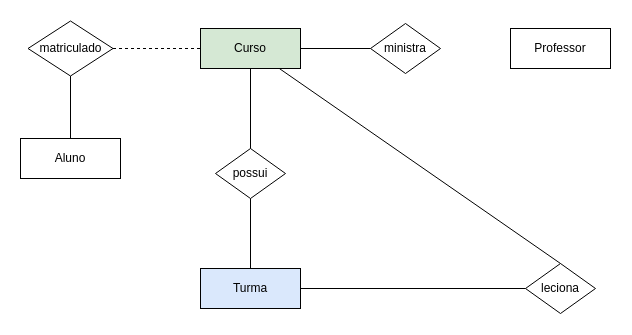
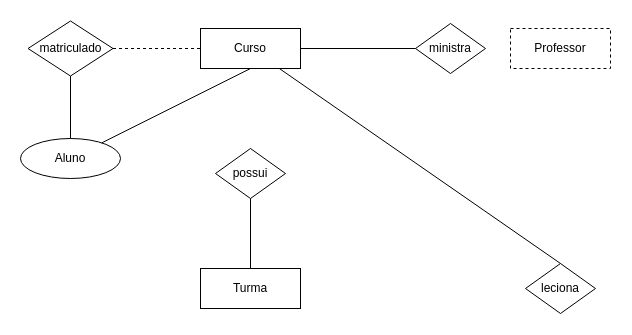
- <mxCell id="3" value="Curso" style="whiteSpace=wrap;html=1;align=center;fillColor=#d5e8d4;" vertex="1" parent="1"><mxGeometry x="200" y="28" width="100" height="40" as="geometry" /></mxCell>
+ <mxCell id="3" value="Curso" style="whiteSpace=wrap;html=1;align=center;" vertex="1" parent="1"><mxGeometry x="200" y="28" width="100" height="40" as="geometry" /></mxCell>
- <mxCell id="6" value="ministra" style="shape=rhombus;perimeter=rhombusPerimeter;whiteSpace=wrap;html=1;align=center;" vertex="1" parent="1"><mxGeometry x="370" y="23" width="70" height="50" as="geometry" /></mxCell>
+ <mxCell id="6" value="ministra" style="shape=rhombus;perimeter=rhombusPerimeter;whiteSpace=wrap;html=1;align=center;" vertex="1" parent="1"><mxGeometry x="415" y="23" width="70" height="50" as="geometry" /></mxCell>
- <mxCell id="4" value="Professor" style="whiteSpace=wrap;html=1;align=center;" vertex="1" parent="1"><mxGeometry x="510" y="28" width="100" height="40" as="geometry" /></mxCell>
+ <mxCell id="4" value="Professor" style="whiteSpace=wrap;html=1;align=center;dashed=1;" vertex="1" parent="1"><mxGeometry x="510" y="28" width="100" height="40" as="geometry" /></mxCell>
- <mxCell id="9" value="" style="endArrow=none;html=1;rounded=0;entryX=0.5;entryY=0;entryDx=0;entryDy=0;exitX=0.5;exitY=1;exitDx=0;exitDy=0;" edge="1" parent="1" source="3" target="8"><mxGeometry relative="1" as="geometry"><mxPoint x="300" y="48" as="sourcePoint" /><mxPoint x="370" y="13" as="targetPoint" /></mxGeometry></mxCell>
+ <mxCell id="9" value="" style="endArrow=none;html=1;rounded=0;exitX=0.5;exitY=1;exitDx=0;exitDy=0;" edge="1" parent="1" source="3" target="2"><mxGeometry relative="1" as="geometry"><mxPoint x="300" y="48" as="sourcePoint" /><mxPoint x="370" y="13" as="targetPoint" /></mxGeometry></mxCell>
- <mxCell id="2" value="Aluno" style="whiteSpace=wrap;html=1;align=center;" vertex="1" parent="1"><mxGeometry x="20" y="138" width="100" height="40" as="geometry" /></mxCell>
+ <mxCell id="2" value="Aluno" style="ellipse;whiteSpace=wrap;html=1;align=center;" vertex="1" parent="1"><mxGeometry x="20" y="138" width="100" height="40" as="geometry" /></mxCell>
- <mxCell id="5" value="Turma" style="whiteSpace=wrap;html=1;align=center;fillColor=#dae8fc;" vertex="1" parent="1"><mxGeometry x="200" y="268" width="100" height="40" as="geometry" /></mxCell>
+ <mxCell id="5" value="Turma" style="whiteSpace=wrap;html=1;align=center;" vertex="1" parent="1"><mxGeometry x="200" y="268" width="100" height="40" as="geometry" /></mxCell>
- <mxCell id="13" value="" style="endArrow=none;html=1;rounded=0;entryX=0;entryY=0.5;entryDx=0;entryDy=0;exitX=1;exitY=0.5;exitDx=0;exitDy=0;" edge="1" parent="1" source="5" target="11"><mxGeometry relative="1" as="geometry"><mxPoint x="450" y="23" as="sourcePoint" /><mxPoint x="530" y="18" as="targetPoint" /></mxGeometry></mxCell>
